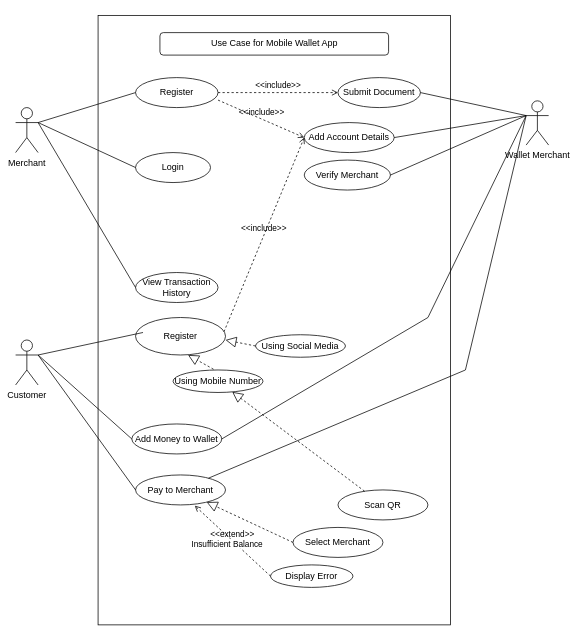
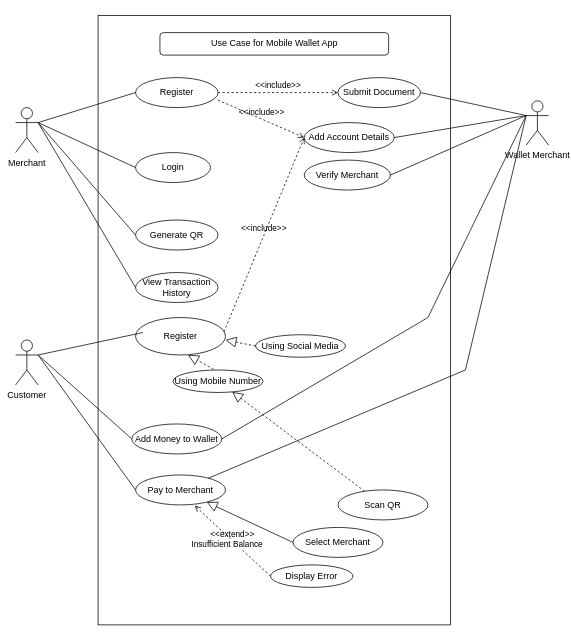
+ <mxCell id="12" value="" style="endArrow=none;html=1;rounded=0;entryX=0;entryY=0.5;entryDx=0;entryDy=0;entryPerimeter=0;exitX=1;exitY=0.333;exitDx=0;exitDy=0;exitPerimeter=0;" edge="1" parent="1" source="4" target="7"><mxGeometry width="50" height="50" relative="1" as="geometry"><mxPoint x="80" y="123" as="sourcePoint" /><mxPoint x="180" y="303" as="targetPoint" /></mxGeometry></mxCell>
+ <mxCell id="7" value="Generate QR" style="ellipse;whiteSpace=wrap;html=1;" vertex="1" parent="1"><mxGeometry x="180" y="293" width="110" height="40" as="geometry" /></mxCell>
- <mxCell id="29" value="" style="endArrow=block;dashed=1;endFill=0;endSize=12;html=1;rounded=0;exitX=0;exitY=0.5;exitDx=0;exitDy=0;" edge="1" parent="1" source="27" target="25"><mxGeometry width="160" relative="1" as="geometry"><mxPoint x="409" y="557" as="sourcePoint" /><mxPoint x="290" y="613" as="targetPoint" /></mxGeometry></mxCell>
+ <mxCell id="29" value="" style="endArrow=block;dashed=0;endFill=0;endSize=12;html=1;rounded=0;exitX=0;exitY=0.5;exitDx=0;exitDy=0;" edge="1" parent="1" source="27" target="25"><mxGeometry width="160" relative="1" as="geometry"><mxPoint x="409" y="557" as="sourcePoint" /><mxPoint x="290" y="613" as="targetPoint" /></mxGeometry></mxCell>
